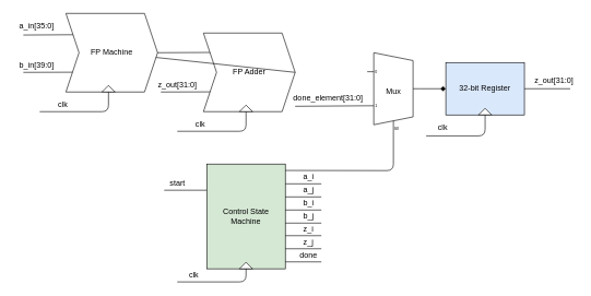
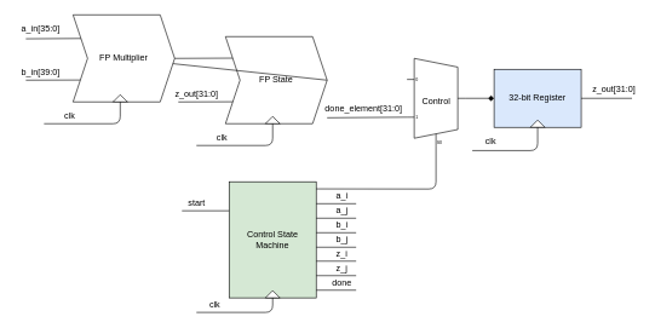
- <mxCell id="7" value="FP Machine" style="shape=step;perimeter=stepPerimeter;whiteSpace=wrap;html=1;fixedSize=1;" parent="1" vertex="1"><mxGeometry x="100" y="20" width="140" height="120" as="geometry" /></mxCell>
+ <mxCell id="7" value="FP Multiplier" style="shape=step;perimeter=stepPerimeter;whiteSpace=wrap;html=1;fixedSize=1;" parent="1" vertex="1"><mxGeometry x="100" y="20" width="140" height="120" as="geometry" /></mxCell>
- <mxCell id="14" value="FP Adder" style="shape=step;perimeter=stepPerimeter;whiteSpace=wrap;html=1;fixedSize=1;" parent="1" vertex="1"><mxGeometry x="310" y="50" width="140" height="120" as="geometry" /></mxCell>
+ <mxCell id="14" value="FP State" style="shape=step;perimeter=stepPerimeter;whiteSpace=wrap;html=1;fixedSize=1;" parent="1" vertex="1"><mxGeometry x="310" y="50" width="140" height="120" as="geometry" /></mxCell>
- <mxCell id="42" value="Mux" style="shadow=0;dashed=0;align=center;html=1;strokeWidth=1;shape=mxgraph.electrical.abstract.mux2;" vertex="1" parent="1"><mxGeometry x="560" y="80" width="80" height="120" as="geometry" /></mxCell>
+ <mxCell id="42" value="Control" style="shadow=0;dashed=0;align=center;html=1;strokeWidth=1;shape=mxgraph.electrical.abstract.mux2;" vertex="1" parent="1"><mxGeometry x="560" y="80" width="80" height="120" as="geometry" /></mxCell>
